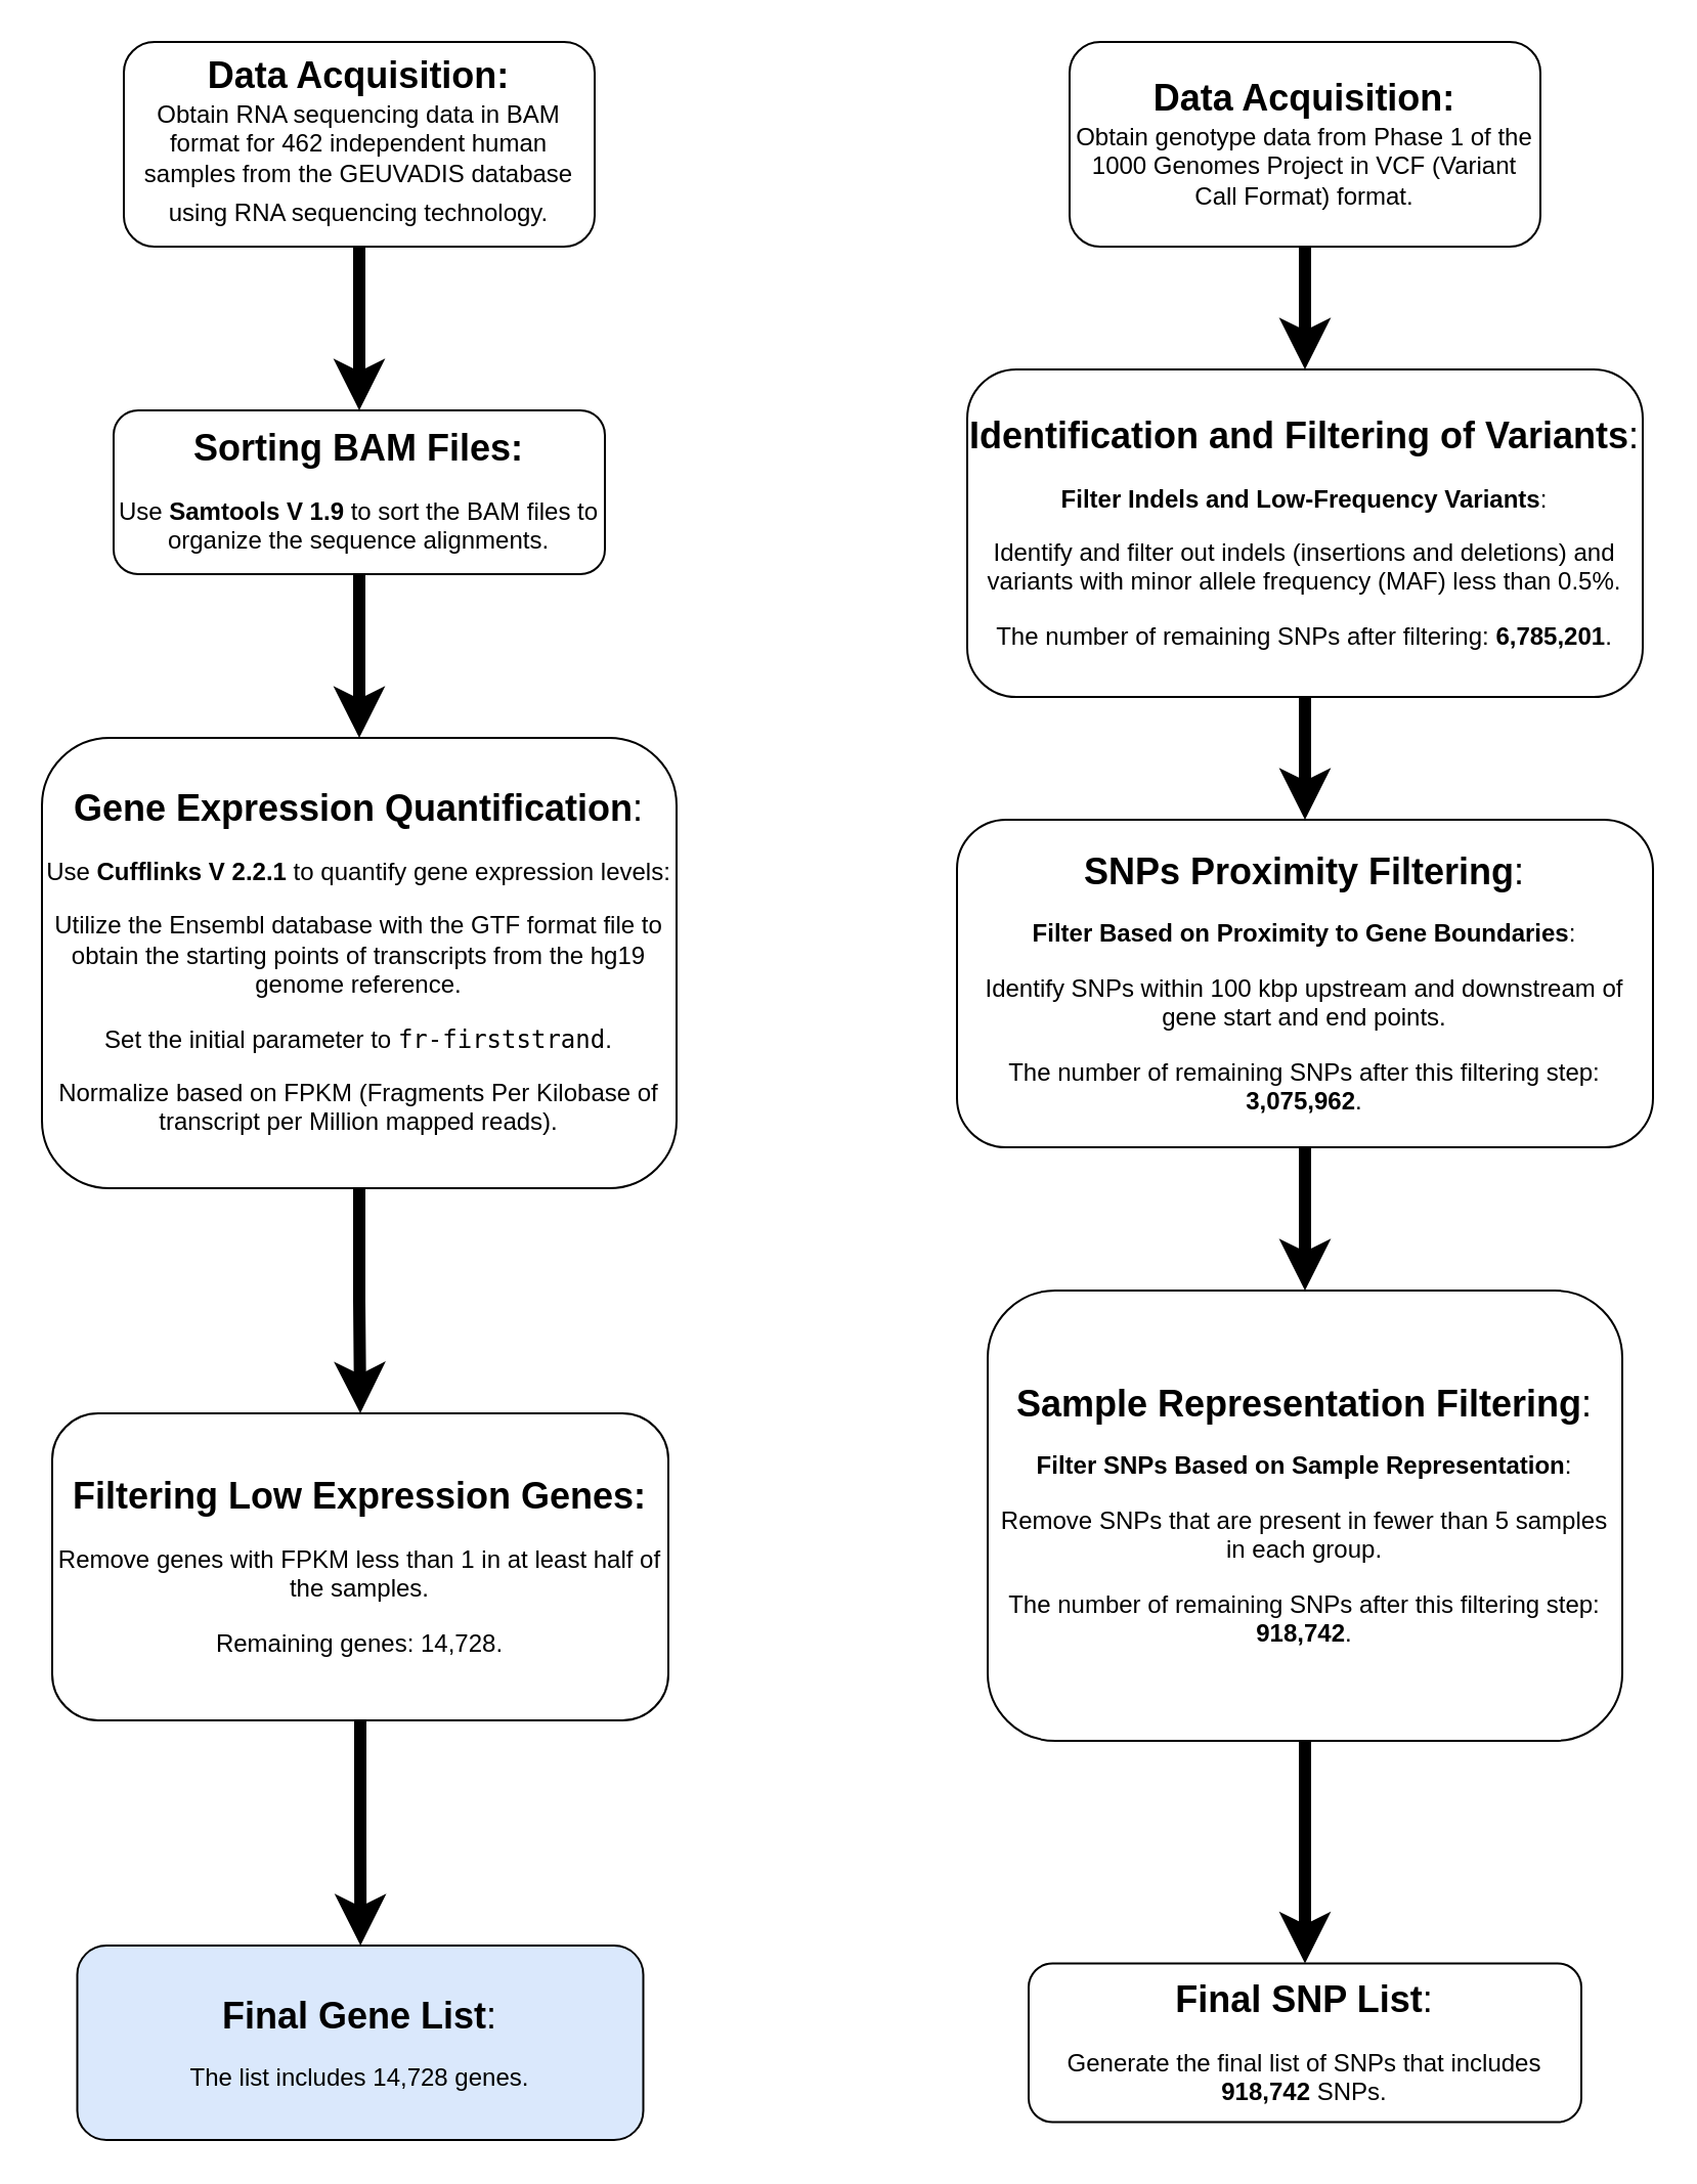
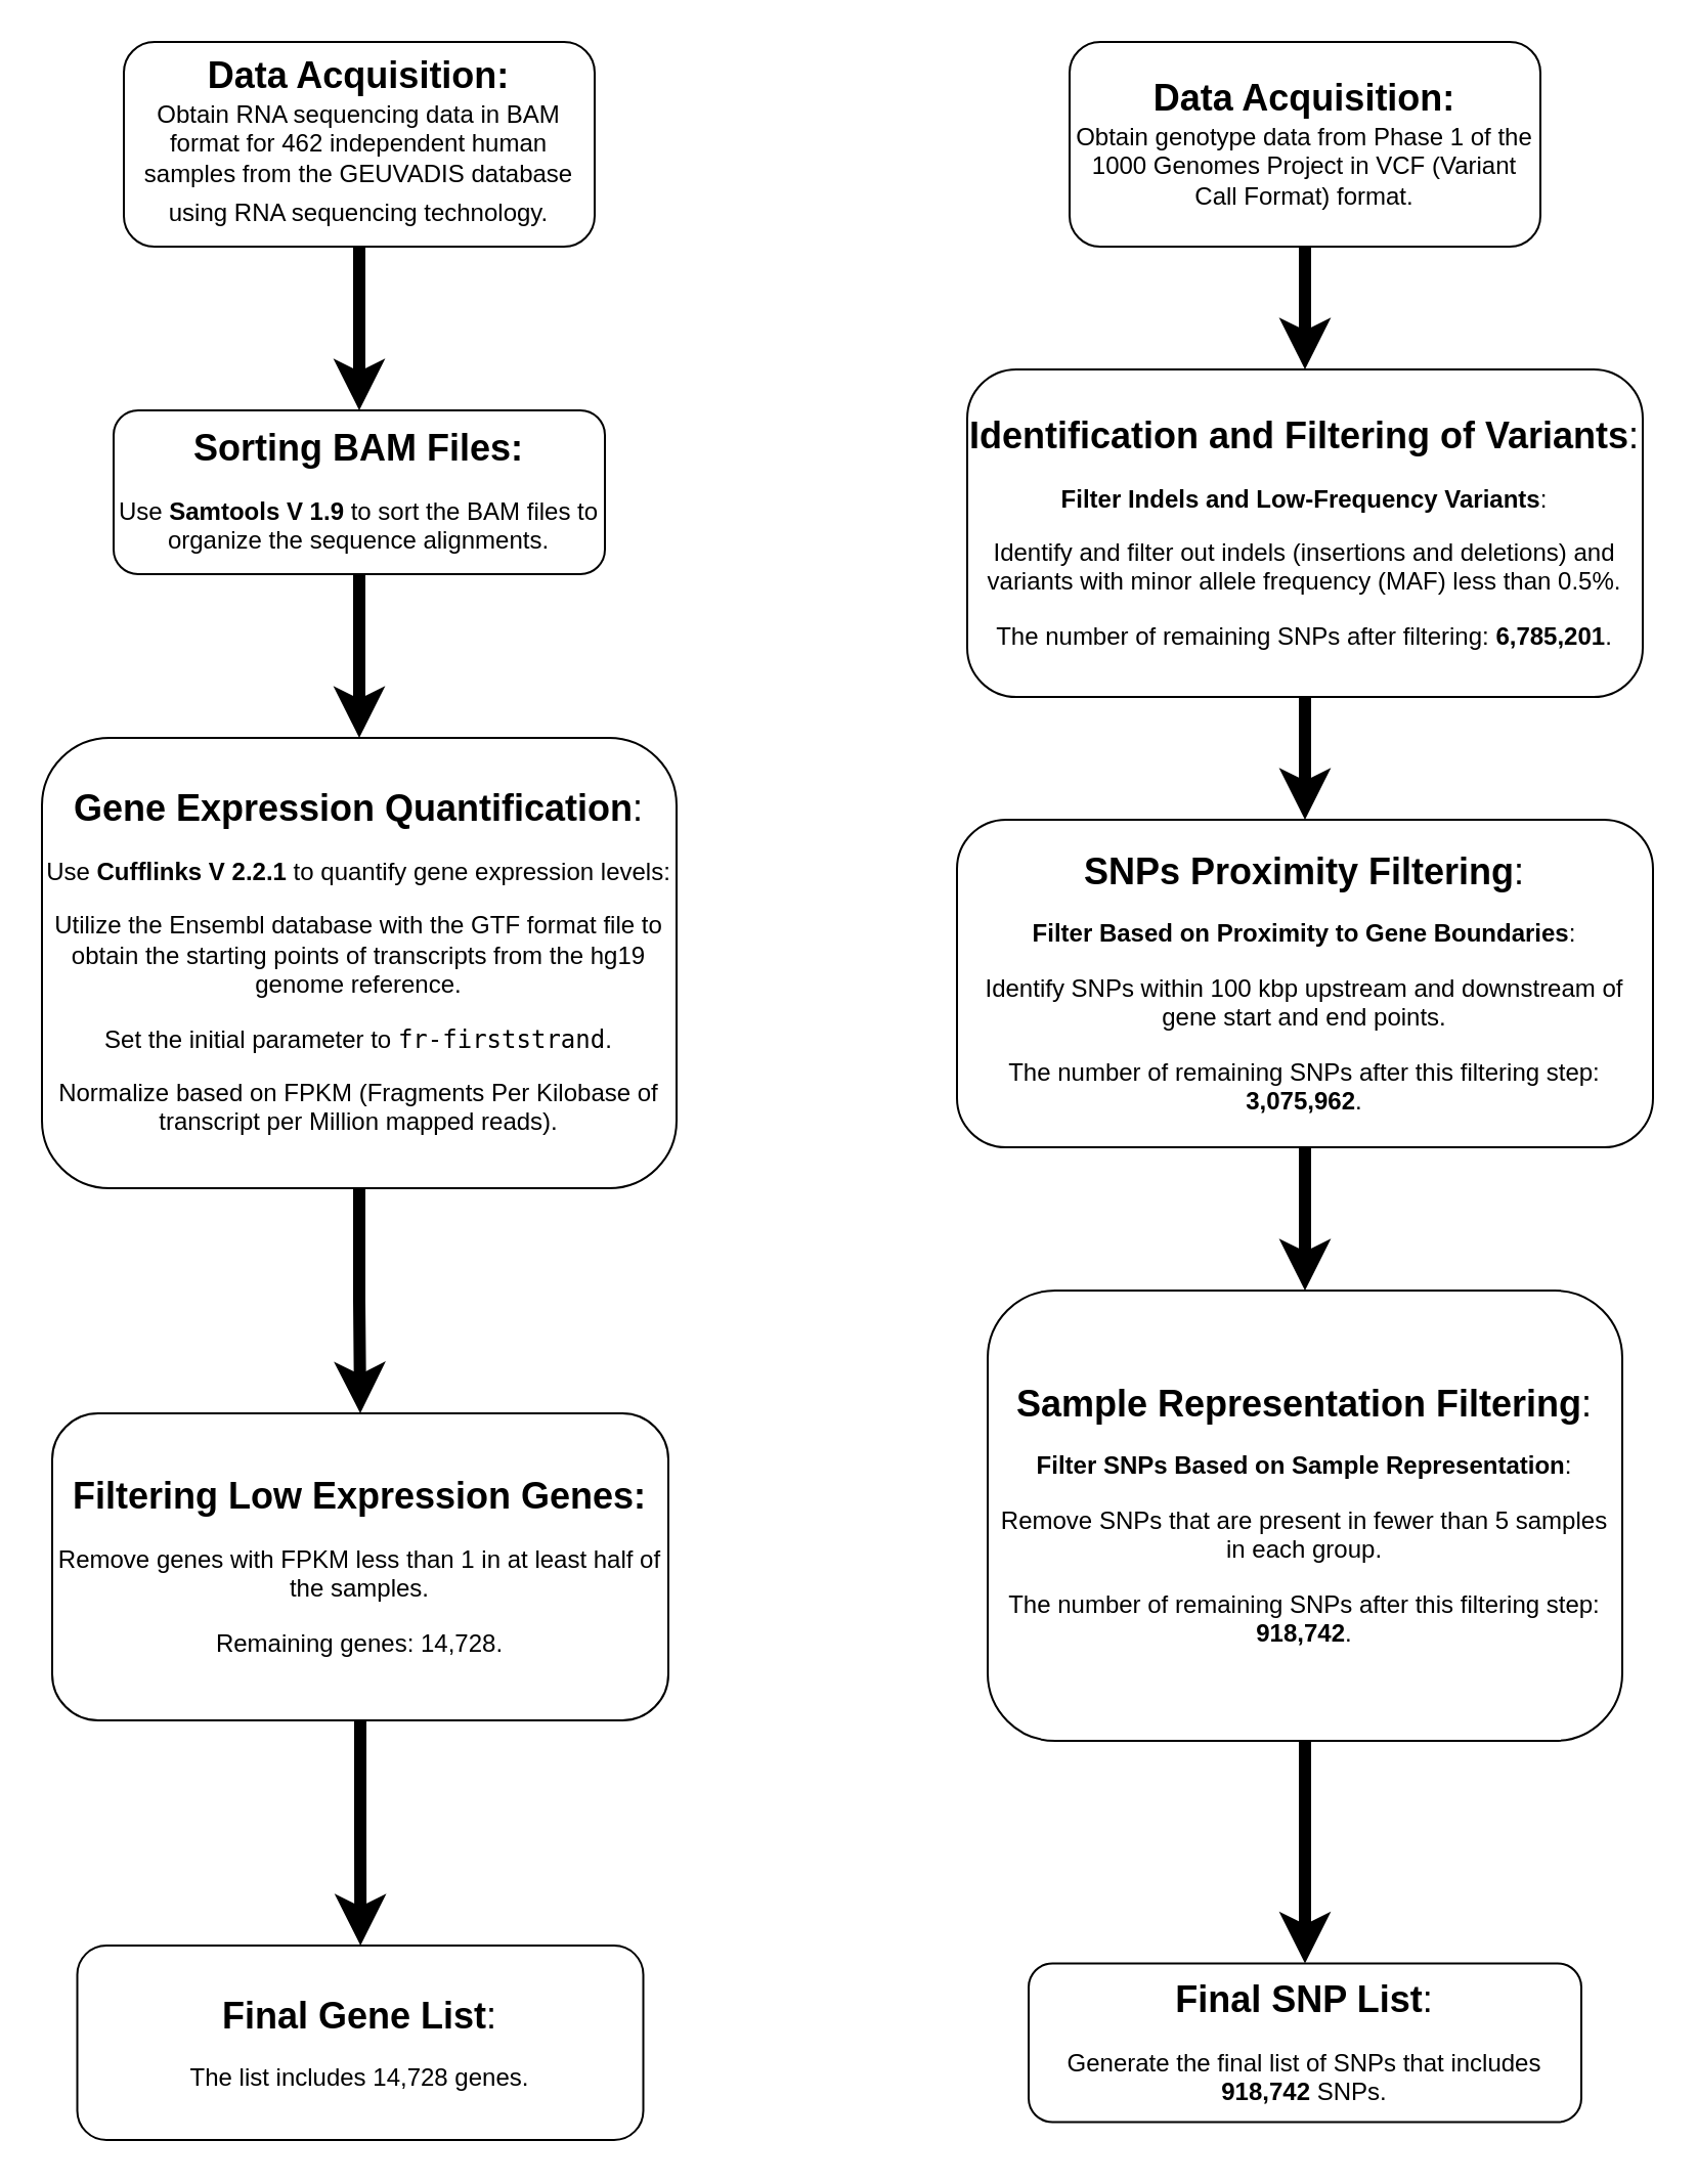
- <mxCell id="10" value="&lt;p&gt;&lt;font style=&quot;font-size: 18px;&quot;&gt;&lt;strong&gt;Final Gene List&lt;/strong&gt;:&lt;/font&gt;&lt;/p&gt;&lt;p&gt;&lt;span style=&quot;background-color: initial;&quot;&gt;The list includes 14,728 genes.&lt;/span&gt;&lt;/p&gt;" style="rounded=1;whiteSpace=wrap;html=1;glass=0;strokeWidth=1;shadow=0;fillColor=#dae8fc;" vertex="1" parent="1"><mxGeometry x="37.25" y="950" width="276.5" height="95" as="geometry" /></mxCell>
+ <mxCell id="10" value="&lt;p&gt;&lt;font style=&quot;font-size: 18px;&quot;&gt;&lt;strong&gt;Final Gene List&lt;/strong&gt;:&lt;/font&gt;&lt;/p&gt;&lt;p&gt;&lt;span style=&quot;background-color: initial;&quot;&gt;The list includes 14,728 genes.&lt;/span&gt;&lt;/p&gt;" style="rounded=1;whiteSpace=wrap;html=1;glass=0;strokeWidth=1;shadow=0;" vertex="1" parent="1"><mxGeometry x="37.25" y="950" width="276.5" height="95" as="geometry" /></mxCell>
